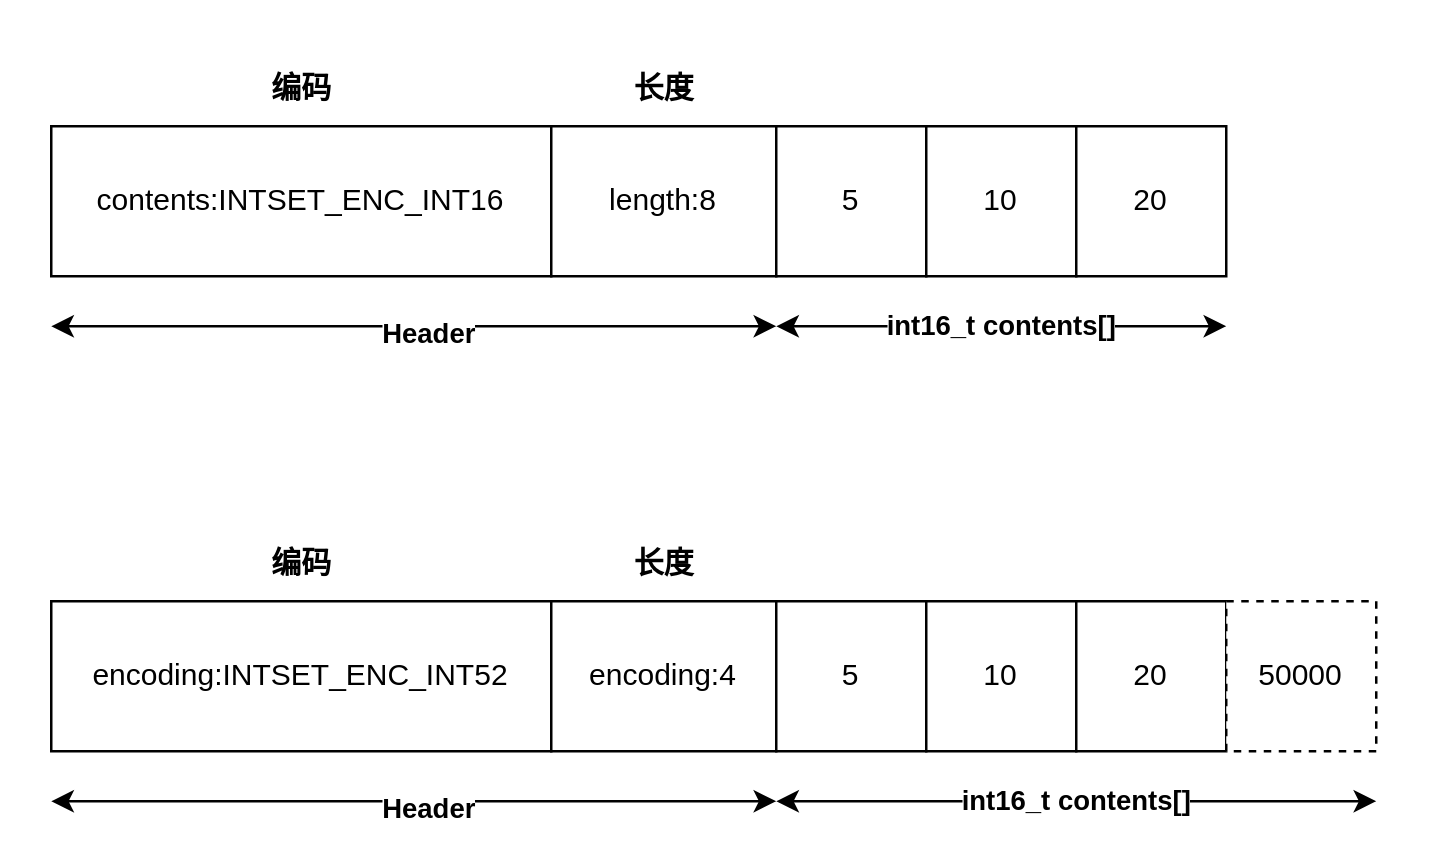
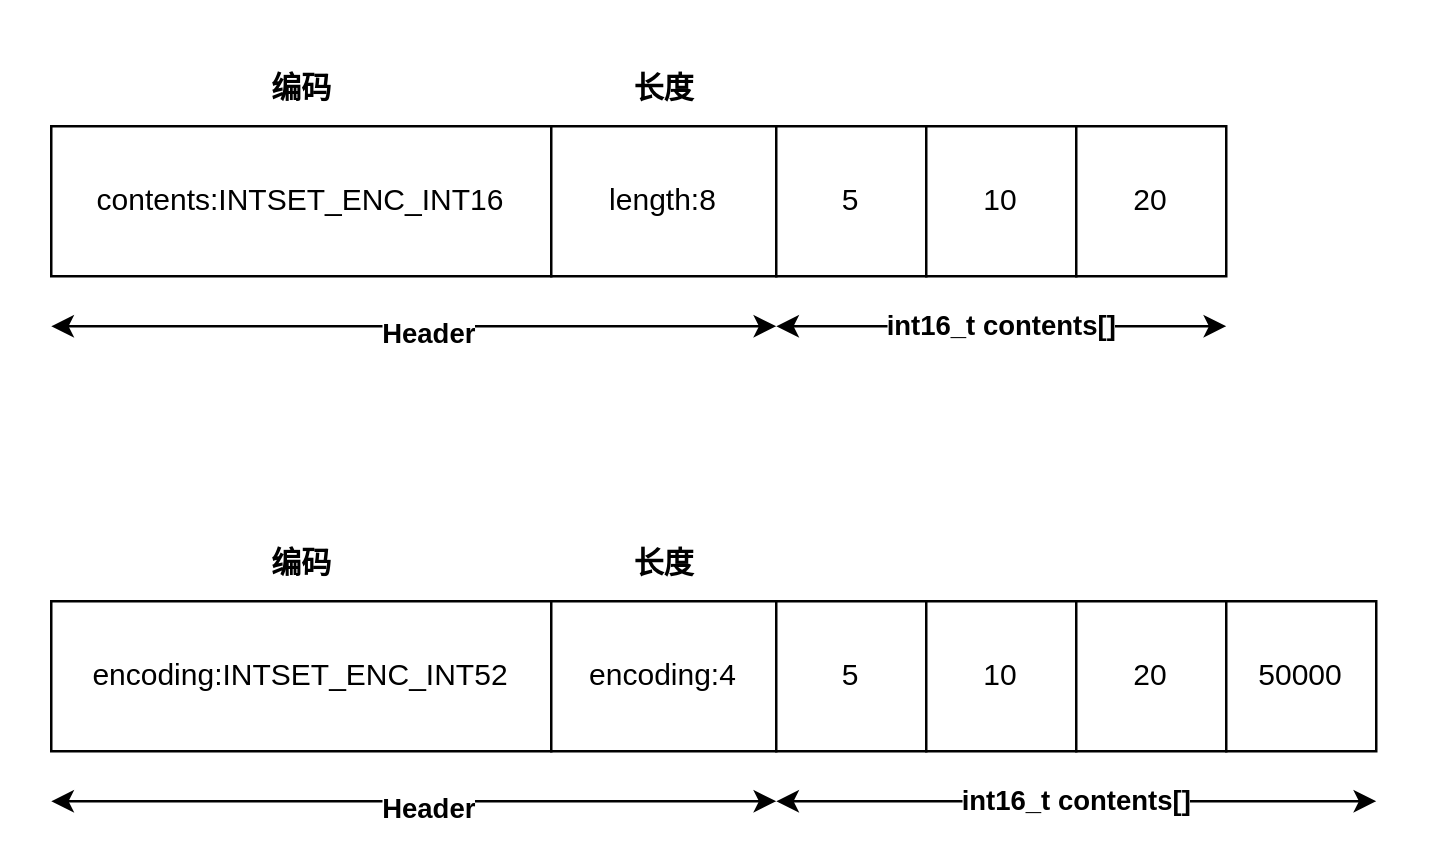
- <mxCell id="22" value="50000" style="rounded=0;whiteSpace=wrap;html=1;dashed=1;" vertex="1" parent="1"><mxGeometry x="490" y="240" width="60" height="60" as="geometry" /></mxCell>
+ <mxCell id="22" value="50000" style="rounded=0;whiteSpace=wrap;html=1;" vertex="1" parent="1"><mxGeometry x="490" y="240" width="60" height="60" as="geometry" /></mxCell>
